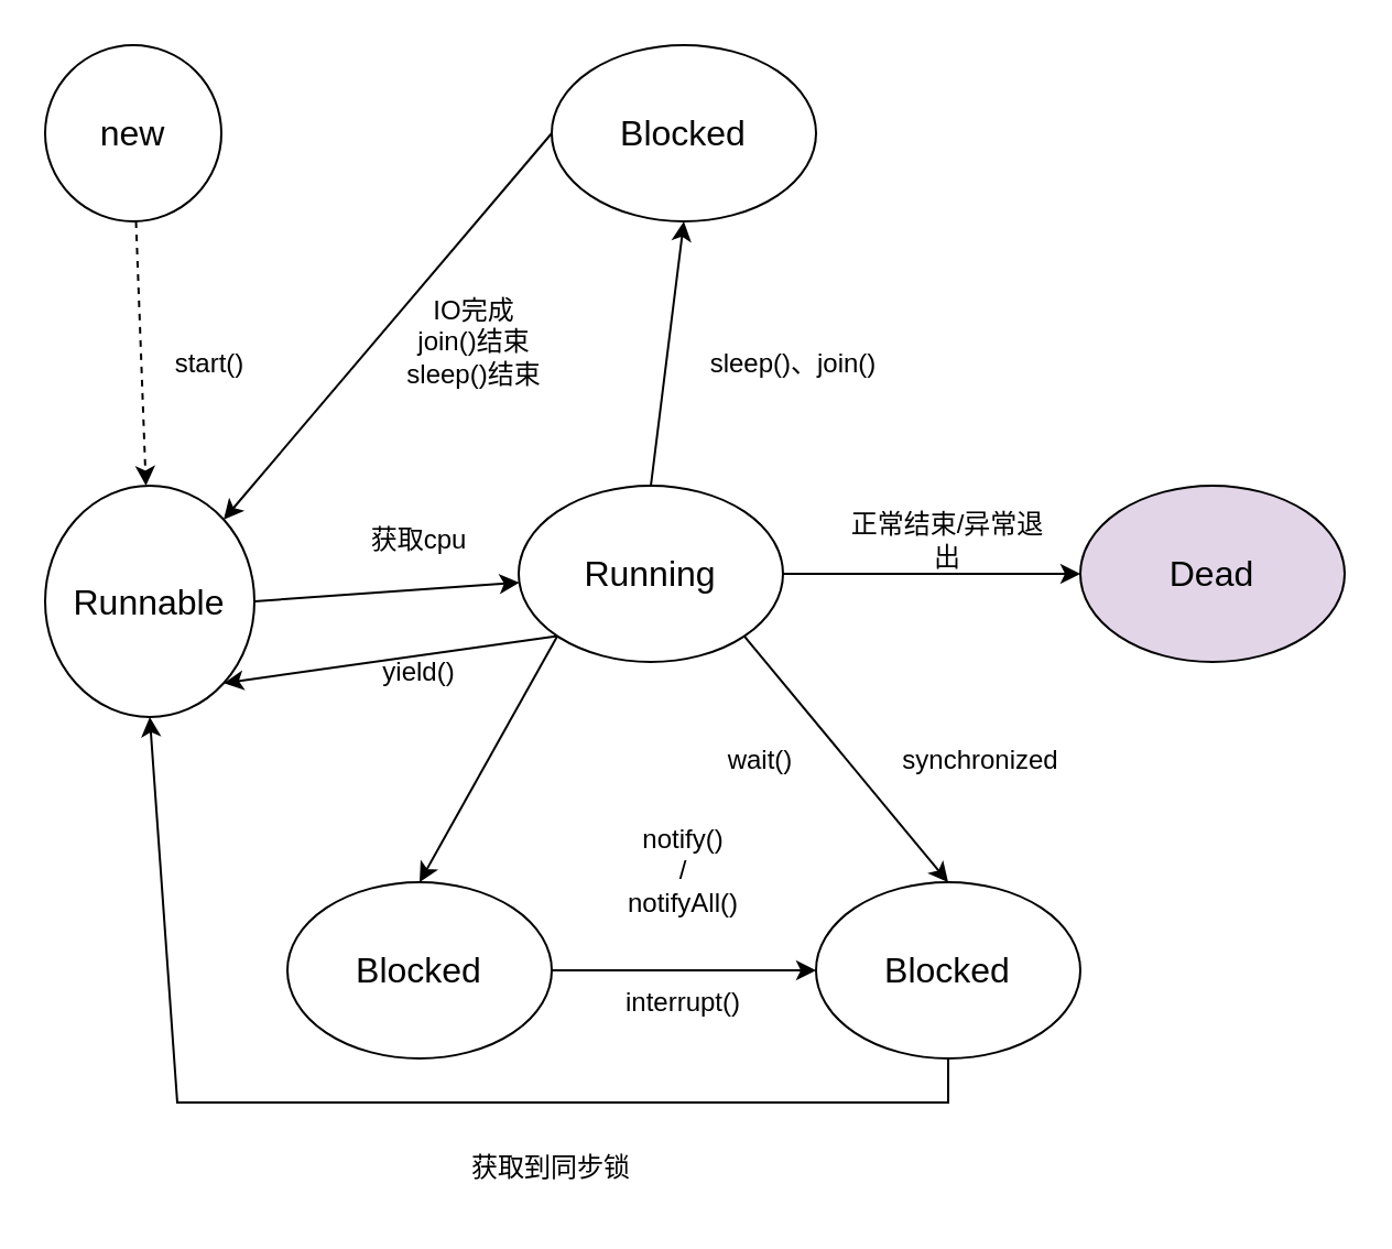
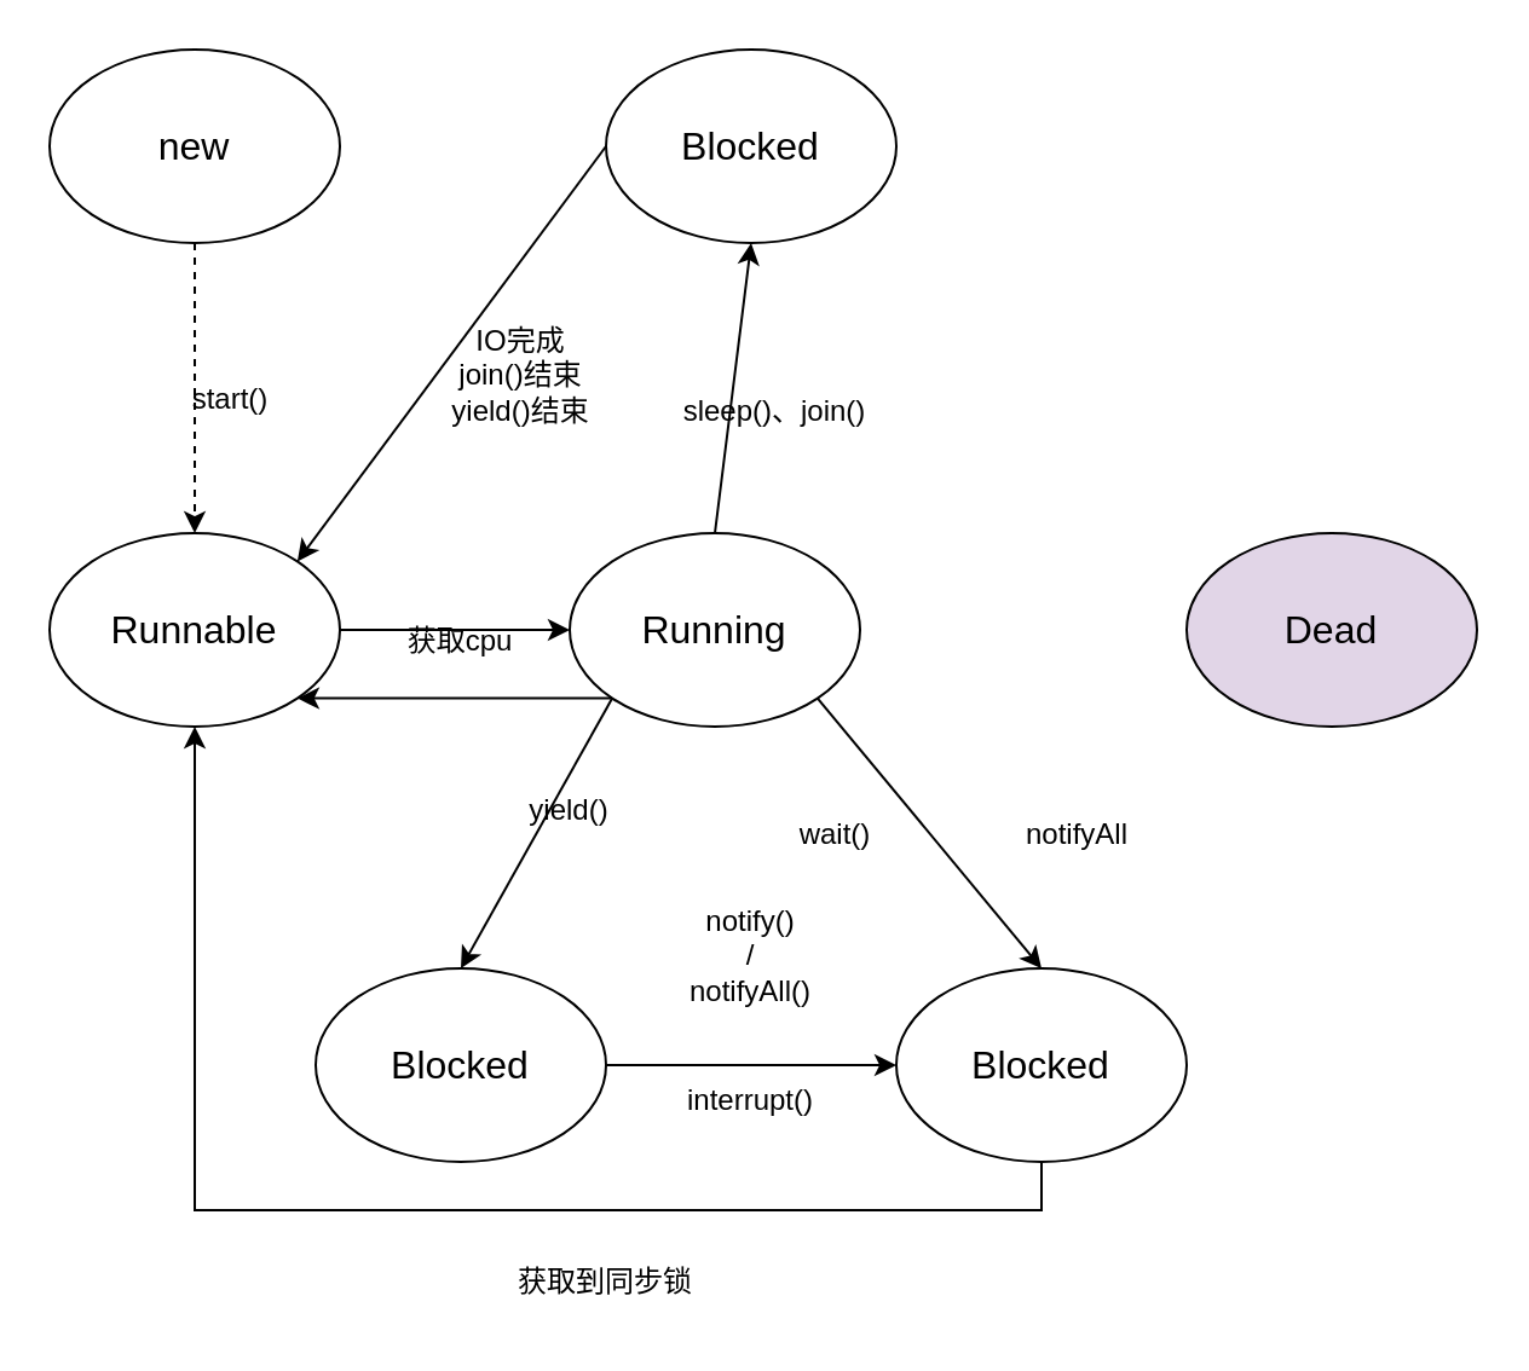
- <mxCell id="3" value="new" style="ellipse;whiteSpace=wrap;html=1;fontSize=16;" vertex="1" parent="1"><mxGeometry x="20" y="20" width="80" height="80" as="geometry" /></mxCell>
+ <mxCell id="3" value="new" style="ellipse;whiteSpace=wrap;html=1;fontSize=16;" vertex="1" parent="1"><mxGeometry x="20" y="20" width="120" height="80" as="geometry" /></mxCell>
- <mxCell id="23" value="IO完成&lt;br&gt;join()结束&lt;br&gt;sleep()结束" style="text;html=1;strokeColor=none;fillColor=none;align=center;verticalAlign=middle;whiteSpace=wrap;rounded=0;" vertex="1" parent="1"><mxGeometry x="170" y="120" width="90" height="70" as="geometry" /></mxCell>
+ <mxCell id="23" value="IO完成&lt;br&gt;join()结束&lt;br&gt;yield()结束" style="text;html=1;strokeColor=none;fillColor=none;align=center;verticalAlign=middle;whiteSpace=wrap;rounded=0;" vertex="1" parent="1"><mxGeometry x="170" y="120" width="90" height="70" as="geometry" /></mxCell>
- <mxCell id="21" value="sleep()、join()" style="text;html=1;strokeColor=none;fillColor=none;align=center;verticalAlign=middle;whiteSpace=wrap;rounded=0;" vertex="1" parent="1"><mxGeometry x="310" y="150" width="100" height="30" as="geometry" /></mxCell>
+ <mxCell id="21" value="sleep()、join()" style="text;html=1;strokeColor=none;fillColor=none;align=center;verticalAlign=middle;whiteSpace=wrap;rounded=0;" vertex="1" parent="1"><mxGeometry x="270" y="155" width="100" height="30" as="geometry" /></mxCell>
- <mxCell id="19" value="获取cpu" style="text;html=1;strokeColor=none;fillColor=none;align=center;verticalAlign=middle;whiteSpace=wrap;rounded=0;" vertex="1" parent="1"><mxGeometry x="160" y="230" width="60" height="30" as="geometry" /></mxCell>
+ <mxCell id="19" value="获取cpu" style="text;html=1;strokeColor=none;fillColor=none;align=center;verticalAlign=middle;whiteSpace=wrap;rounded=0;" vertex="1" parent="1"><mxGeometry x="160" y="250" width="60" height="30" as="geometry" /></mxCell>
- <mxCell id="28" value="正常结束/异常退出" style="text;html=1;strokeColor=none;fillColor=none;align=center;verticalAlign=middle;whiteSpace=wrap;rounded=0;" vertex="1" parent="1"><mxGeometry x="385" y="230" width="90" height="30" as="geometry" /></mxCell>
- <mxCell id="6" style="edgeStyle=none;html=1;" edge="1" parent="1" source="11" target="12"><mxGeometry relative="1" as="geometry" /></mxCell>
- <mxCell id="5" value="&lt;font style=&quot;font-size: 16px&quot;&gt;Runnable&lt;/font&gt;" style="ellipse;whiteSpace=wrap;html=1;" vertex="1" parent="1"><mxGeometry x="20" y="220" width="95" height="105" as="geometry" /></mxCell>
+ <mxCell id="5" value="&lt;font style=&quot;font-size: 16px&quot;&gt;Runnable&lt;/font&gt;" style="ellipse;whiteSpace=wrap;html=1;" vertex="1" parent="1"><mxGeometry x="20" y="220" width="120" height="80" as="geometry" /></mxCell>
- <mxCell id="20" value="yield()" style="text;html=1;strokeColor=none;fillColor=none;align=center;verticalAlign=middle;whiteSpace=wrap;rounded=0;" vertex="1" parent="1"><mxGeometry x="160" y="290" width="60" height="30" as="geometry" /></mxCell>
+ <mxCell id="20" value="yield()" style="text;html=1;strokeColor=none;fillColor=none;align=center;verticalAlign=middle;whiteSpace=wrap;rounded=0;" vertex="1" parent="1"><mxGeometry x="205" y="320" width="60" height="30" as="geometry" /></mxCell>
- <mxCell id="25" value="synchronized" style="text;html=1;strokeColor=none;fillColor=none;align=center;verticalAlign=middle;whiteSpace=wrap;rounded=0;" vertex="1" parent="1"><mxGeometry x="400" y="330" width="90" height="30" as="geometry" /></mxCell>
+ <mxCell id="25" value="notifyAll" style="text;html=1;strokeColor=none;fillColor=none;align=center;verticalAlign=middle;whiteSpace=wrap;rounded=0;" vertex="1" parent="1"><mxGeometry x="400" y="330" width="90" height="30" as="geometry" /></mxCell>
